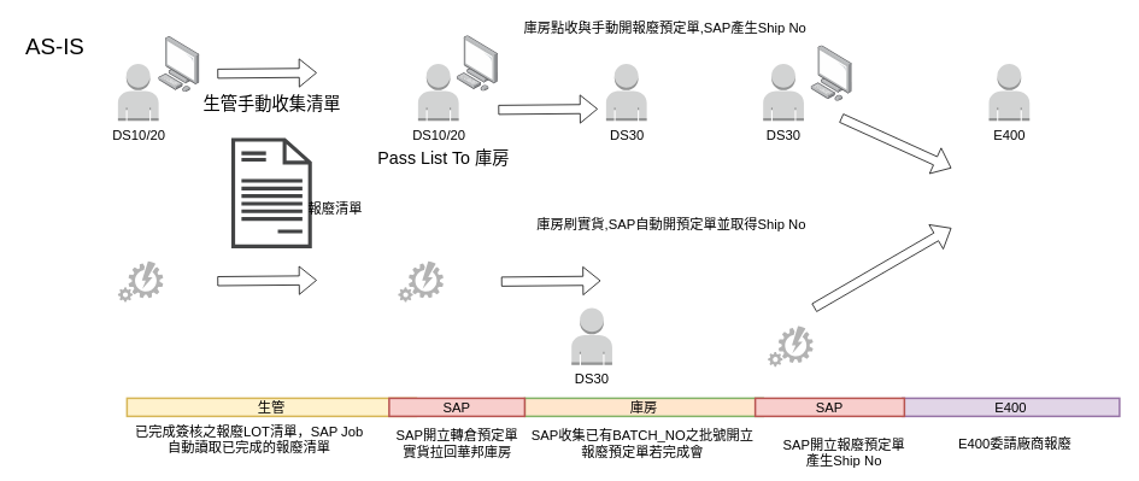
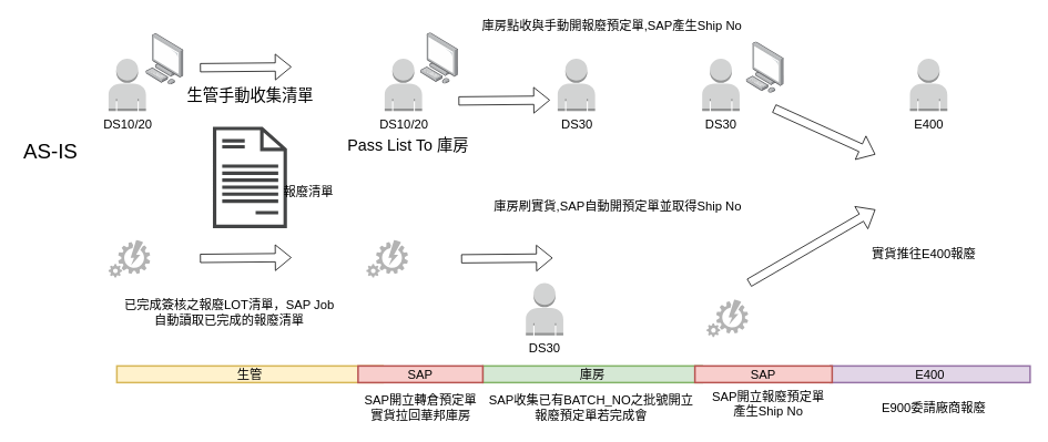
- <mxCell id="21" value="&lt;font style=&quot;font-size: 25px;&quot;&gt;AS-IS&lt;/font&gt;" style="text;html=1;align=center;verticalAlign=middle;resizable=0;points=[];autosize=1;strokeColor=none;fillColor=none;strokeWidth=2;fontSize=25;" vertex="1" parent="1"><mxGeometry x="20" y="30" width="80" height="40" as="geometry" /></mxCell>
+ <mxCell id="21" value="&lt;font style=&quot;font-size: 25px;&quot;&gt;AS-IS&lt;/font&gt;" style="text;html=1;align=center;verticalAlign=middle;resizable=0;points=[];autosize=1;strokeColor=none;fillColor=none;strokeWidth=2;fontSize=25;" vertex="1" parent="1"><mxGeometry x="20" y="160" width="80" height="40" as="geometry" /></mxCell>
+ <mxCell id="41" value="&lt;font style=&quot;font-size: 15px&quot;&gt;實貨推往E400報廢&lt;/font&gt;" style="text;html=1;align=center;verticalAlign=middle;resizable=0;points=[];autosize=1;strokeColor=none;fillColor=none;fontSize=19;" vertex="1" parent="1"><mxGeometry x="1040" y="288.5" width="140" height="30" as="geometry" /></mxCell>
- <mxCell id="12" value="庫房" style="rounded=0;whiteSpace=wrap;html=1;strokeWidth=2;fontSize=15;fillColor=#ffe6cc;strokeColor=#82b366;" vertex="1" parent="1"><mxGeometry x="580" y="440" width="263.75" height="20" as="geometry" /></mxCell>
+ <mxCell id="12" value="庫房" style="rounded=0;whiteSpace=wrap;html=1;strokeWidth=2;fontSize=15;fillColor=#d5e8d4;strokeColor=#82b366;" vertex="1" parent="1"><mxGeometry x="580" y="440" width="263.75" height="20" as="geometry" /></mxCell>
- <mxCell id="28" value="已完成簽核之報廢LOT清單，SAP Job &lt;br style=&quot;font-size: 15px;&quot;&gt;自動讀取已完成的報廢清單" style="text;html=1;align=center;verticalAlign=middle;resizable=0;points=[];autosize=1;strokeColor=none;fillColor=none;fontSize=15;" vertex="1" parent="1"><mxGeometry x="140" y="465" width="270" height="40" as="geometry" /></mxCell>
+ <mxCell id="28" value="已完成簽核之報廢LOT清單，SAP Job &lt;br style=&quot;font-size: 15px;&quot;&gt;自動讀取已完成的報廢清單" style="text;html=1;align=center;verticalAlign=middle;resizable=0;points=[];autosize=1;strokeColor=none;fillColor=none;fontSize=15;" vertex="1" parent="1"><mxGeometry x="140" y="355" width="270" height="40" as="geometry" /></mxCell>
- <mxCell id="45" value="E400委請廠商報廢" style="text;html=1;align=center;verticalAlign=middle;resizable=0;points=[];autosize=1;strokeColor=none;fillColor=none;fontSize=15;" vertex="1" parent="1"><mxGeometry x="1051.5" y="480" width="140" height="20" as="geometry" /></mxCell>
+ <mxCell id="45" value="E900委請廠商報廢" style="text;html=1;align=center;verticalAlign=middle;resizable=0;points=[];autosize=1;strokeColor=none;fillColor=none;fontSize=15;" vertex="1" parent="1"><mxGeometry x="1051.5" y="480" width="140" height="20" as="geometry" /></mxCell>
- <mxCell id="44" value="SAP開立報廢預定單&lt;br&gt;產生Ship No" style="text;html=1;align=center;verticalAlign=middle;resizable=0;points=[];autosize=1;strokeColor=none;fillColor=none;fontSize=15;" vertex="1" parent="1"><mxGeometry x="858" y="480" width="150" height="40" as="geometry" /></mxCell>
+ <mxCell id="44" value="SAP開立報廢預定單&lt;br&gt;產生Ship No" style="text;html=1;align=center;verticalAlign=middle;resizable=0;points=[];autosize=1;strokeColor=none;fillColor=none;fontSize=15;" vertex="1" parent="1"><mxGeometry x="848" y="465" width="150" height="40" as="geometry" /></mxCell>
